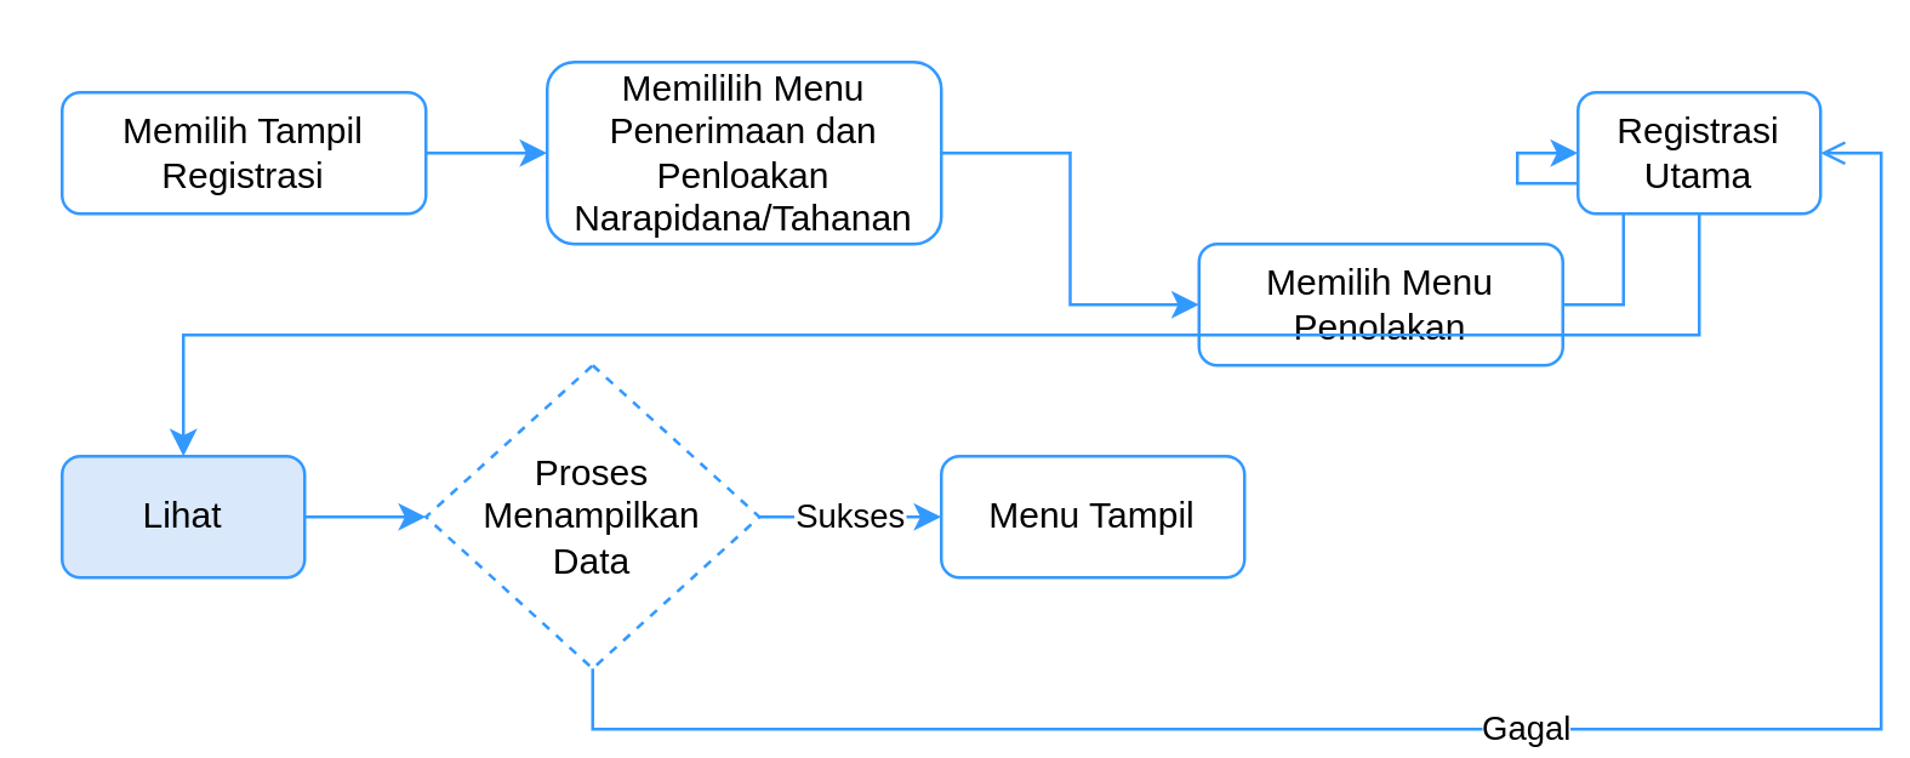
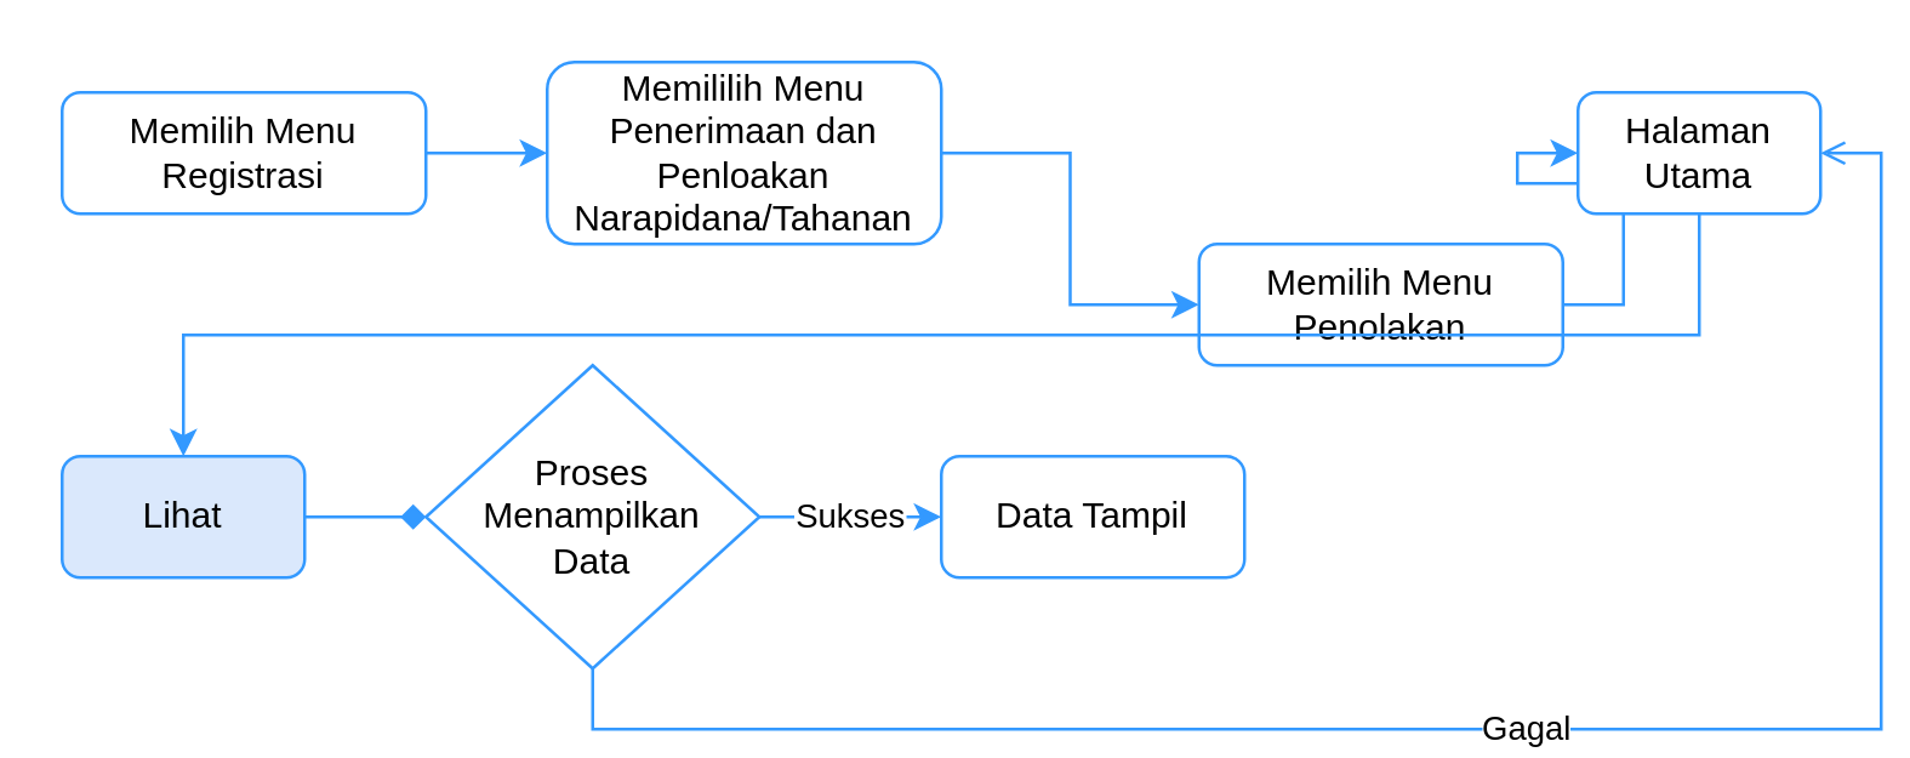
- <mxCell id="3" value="Memilih Tampil Registrasi" style="rounded=1;whiteSpace=wrap;html=1;strokeColor=#3399FF;" vertex="1" parent="1"><mxGeometry x="20" y="30" width="120" height="40" as="geometry" /></mxCell>
+ <mxCell id="3" value="Memilih Menu Registrasi" style="rounded=1;whiteSpace=wrap;html=1;strokeColor=#3399FF;" vertex="1" parent="1"><mxGeometry x="20" y="30" width="120" height="40" as="geometry" /></mxCell>
- <mxCell id="9" value="Registrasi Utama" style="rounded=1;whiteSpace=wrap;html=1;strokeColor=#3399FF;" vertex="1" parent="1"><mxGeometry x="520" y="30" width="80" height="40" as="geometry" /></mxCell>
+ <mxCell id="9" value="Halaman Utama" style="rounded=1;whiteSpace=wrap;html=1;strokeColor=#3399FF;" vertex="1" parent="1"><mxGeometry x="520" y="30" width="80" height="40" as="geometry" /></mxCell>
- <mxCell id="10" style="edgeStyle=orthogonalEdgeStyle;rounded=0;orthogonalLoop=1;jettySize=auto;html=1;exitX=1;exitY=0.5;exitDx=0;exitDy=0;strokeColor=#3399FF;" edge="1" parent="1" source="11" target="14"><mxGeometry relative="1" as="geometry" /></mxCell>
+ <mxCell id="10" style="edgeStyle=orthogonalEdgeStyle;rounded=0;orthogonalLoop=1;jettySize=auto;html=1;exitX=1;exitY=0.5;exitDx=0;exitDy=0;strokeColor=#3399FF;endArrow=diamond;" edge="1" parent="1" source="11" target="14"><mxGeometry relative="1" as="geometry" /></mxCell>
- <mxCell id="14" value="Proses&lt;br&gt;Menampilkan&lt;br&gt;Data" style="rhombus;whiteSpace=wrap;html=1;strokeColor=#3399FF;dashed=1;" vertex="1" parent="1"><mxGeometry x="140" y="120" width="110" height="100" as="geometry" /></mxCell>
+ <mxCell id="14" value="Proses&lt;br&gt;Menampilkan&lt;br&gt;Data" style="rhombus;whiteSpace=wrap;html=1;strokeColor=#3399FF;" vertex="1" parent="1"><mxGeometry x="140" y="120" width="110" height="100" as="geometry" /></mxCell>
- <mxCell id="15" value="Menu Tampil" style="rounded=1;whiteSpace=wrap;html=1;strokeColor=#3399FF;" vertex="1" parent="1"><mxGeometry x="310" y="150" width="100" height="40" as="geometry" /></mxCell>
+ <mxCell id="15" value="Data Tampil" style="rounded=1;whiteSpace=wrap;html=1;strokeColor=#3399FF;" vertex="1" parent="1"><mxGeometry x="310" y="150" width="100" height="40" as="geometry" /></mxCell>
